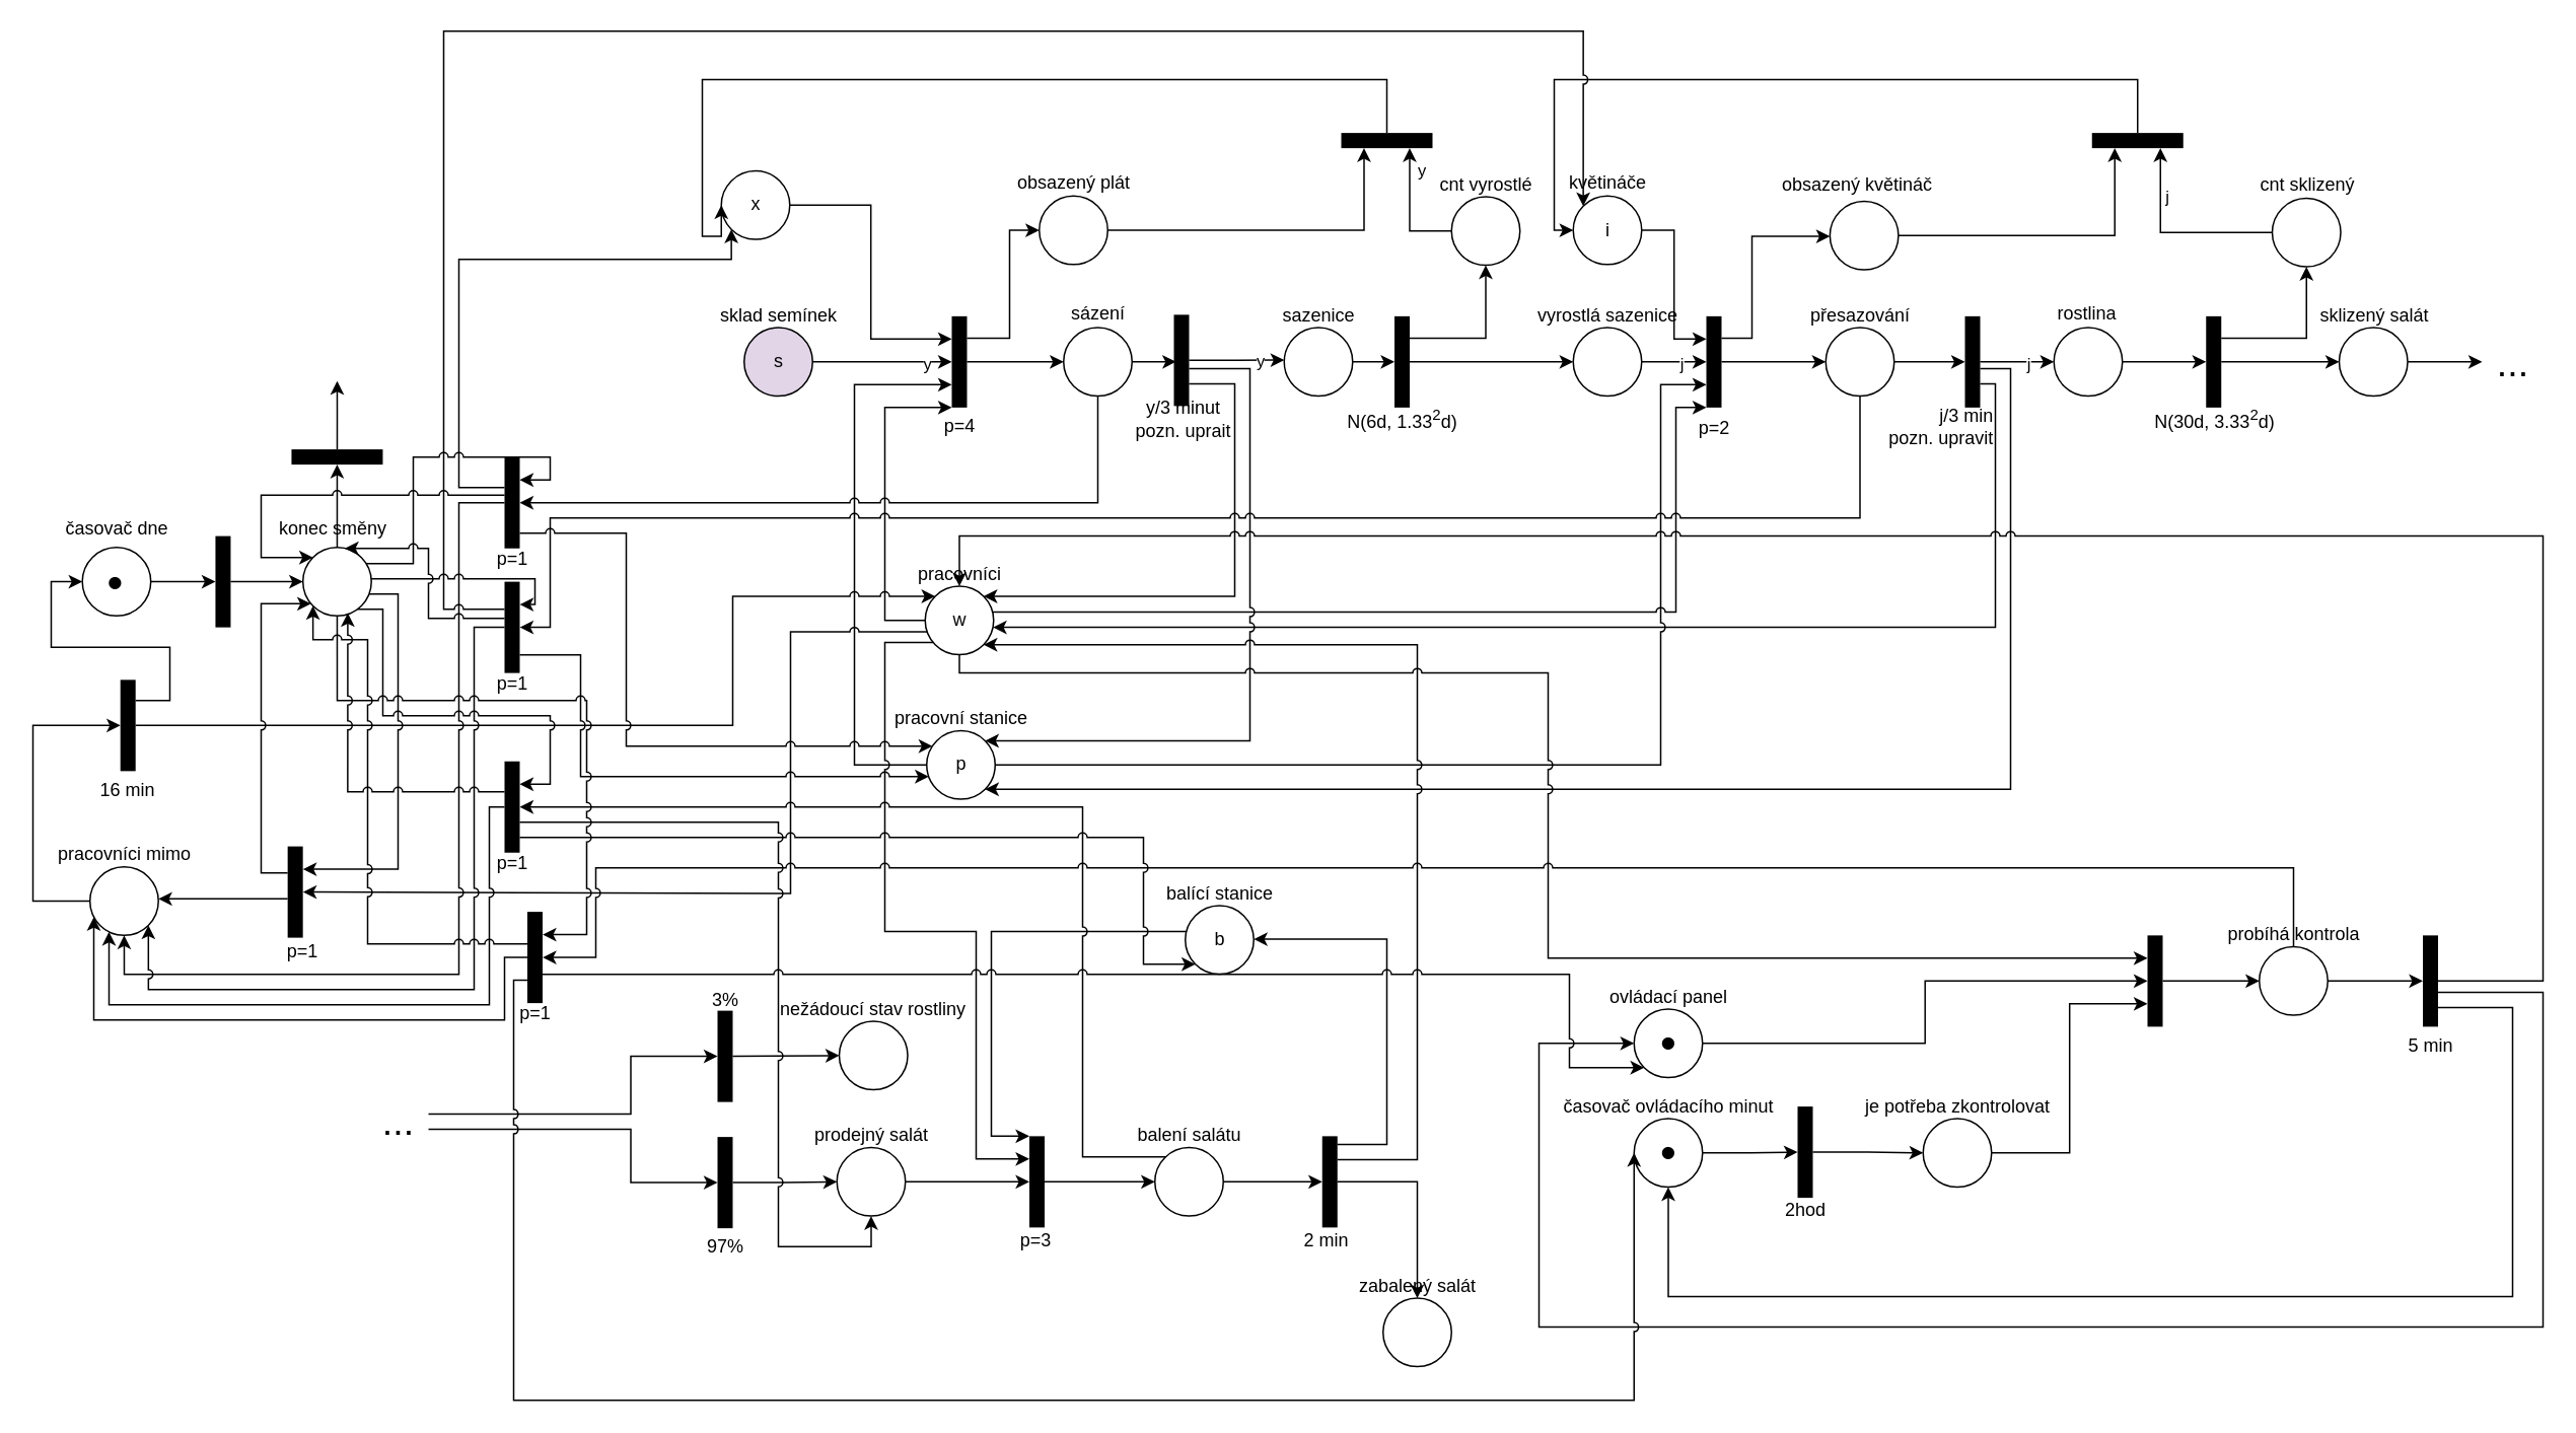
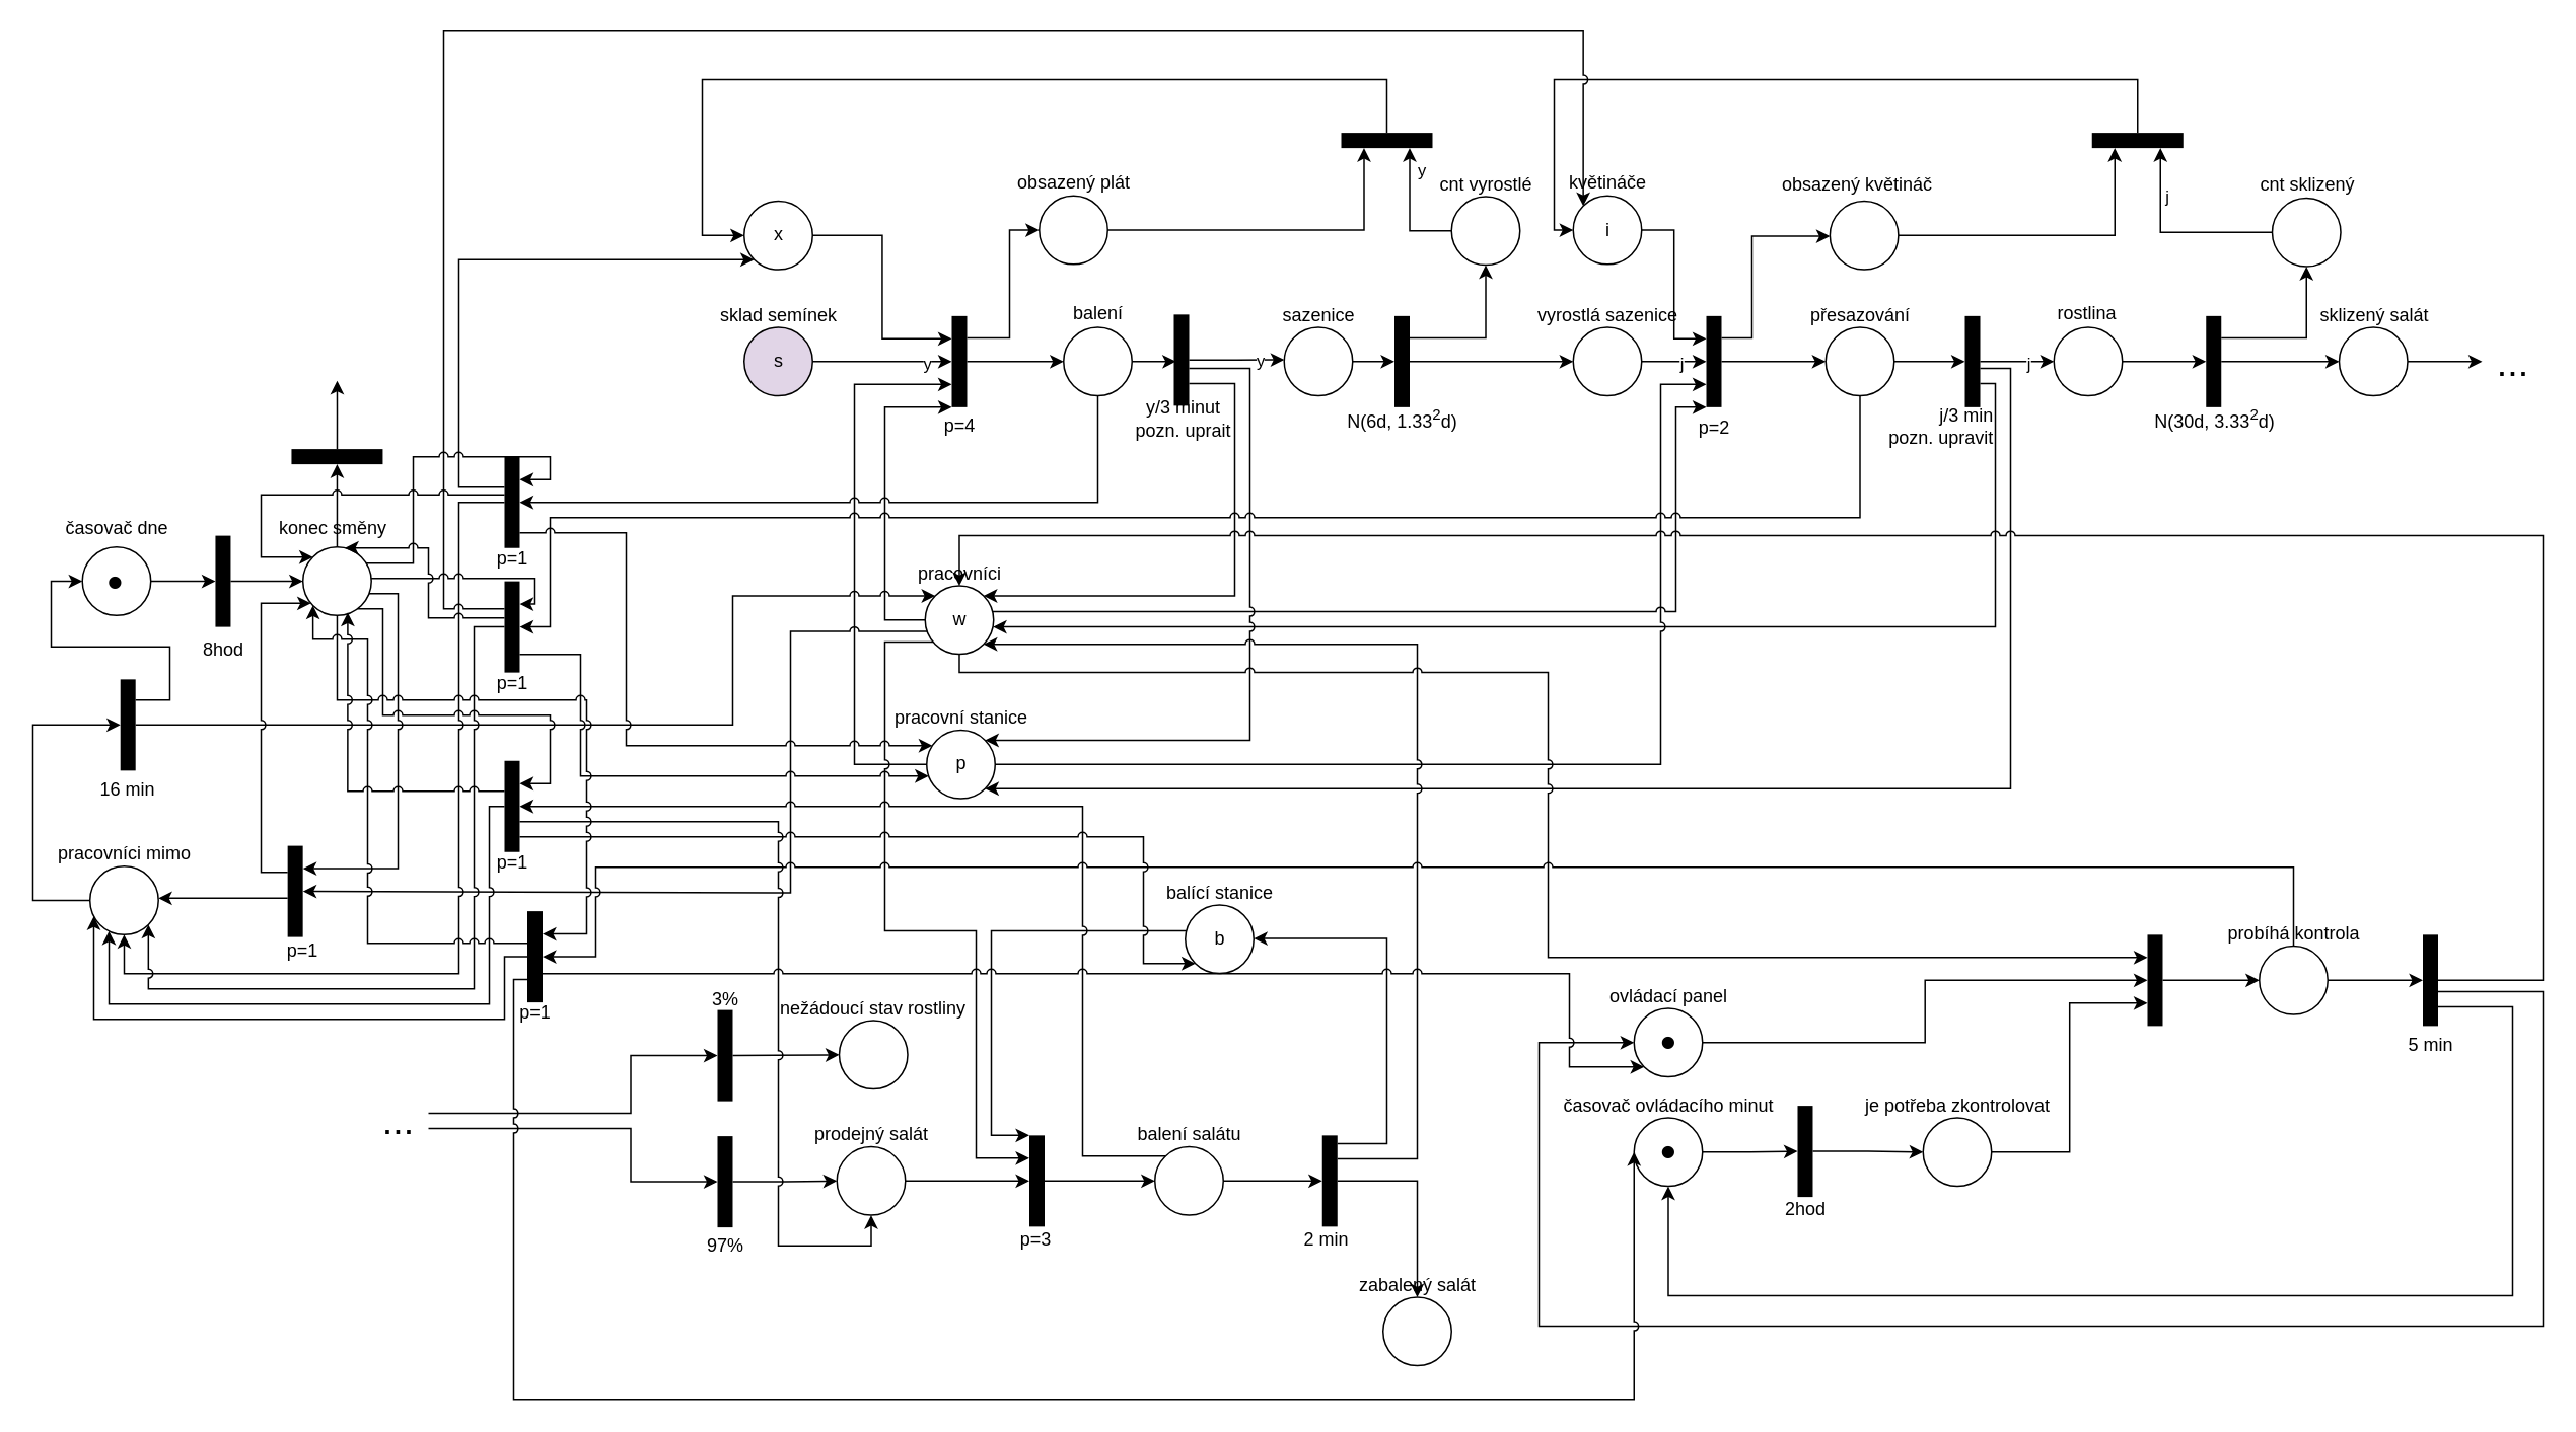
- <mxCell id="25" value="x" style="ellipse;whiteSpace=wrap;html=1;aspect=fixed;" parent="24" vertex="1"><mxGeometry x="12.5" y="10" width="45" height="45" as="geometry" /></mxCell>
+ <mxCell id="25" value="x" style="ellipse;whiteSpace=wrap;html=1;aspect=fixed;" parent="24" vertex="1"><mxGeometry x="27.5" y="30" width="45" height="45" as="geometry" /></mxCell>
- <mxCell id="131" value="sázení" style="text;html=1;align=center;verticalAlign=middle;resizable=0;points=[];autosize=1;strokeColor=none;fillColor=none;" parent="129" vertex="1"><mxGeometry width="60" height="30" as="geometry" /></mxCell>
+ <mxCell id="131" value="balení" style="text;html=1;align=center;verticalAlign=middle;resizable=0;points=[];autosize=1;strokeColor=none;fillColor=none;" parent="129" vertex="1"><mxGeometry width="60" height="30" as="geometry" /></mxCell>
+ <mxCell id="173" value="8hod" style="text;html=1;align=center;verticalAlign=middle;resizable=0;points=[];autosize=1;strokeColor=none;fillColor=none;" parent="171" vertex="1"><mxGeometry y="60" width="50" height="30" as="geometry" /></mxCell>
